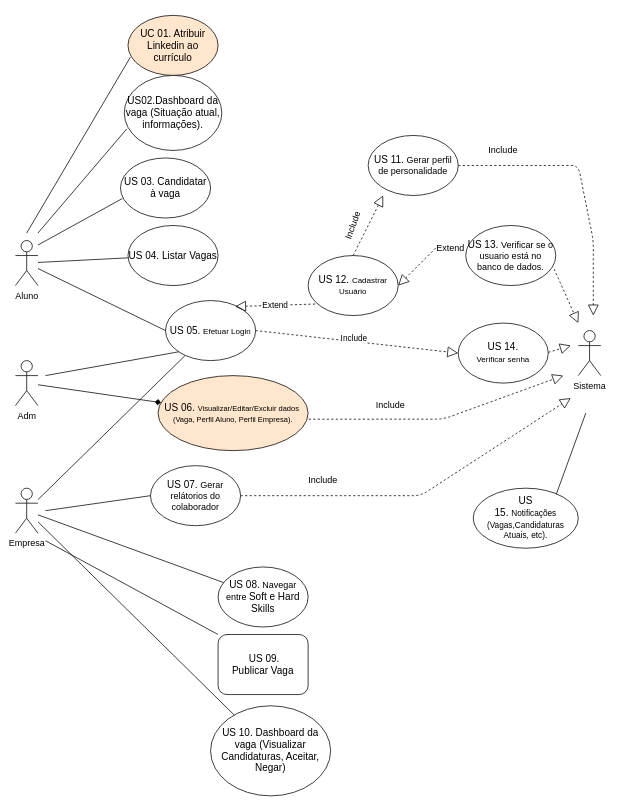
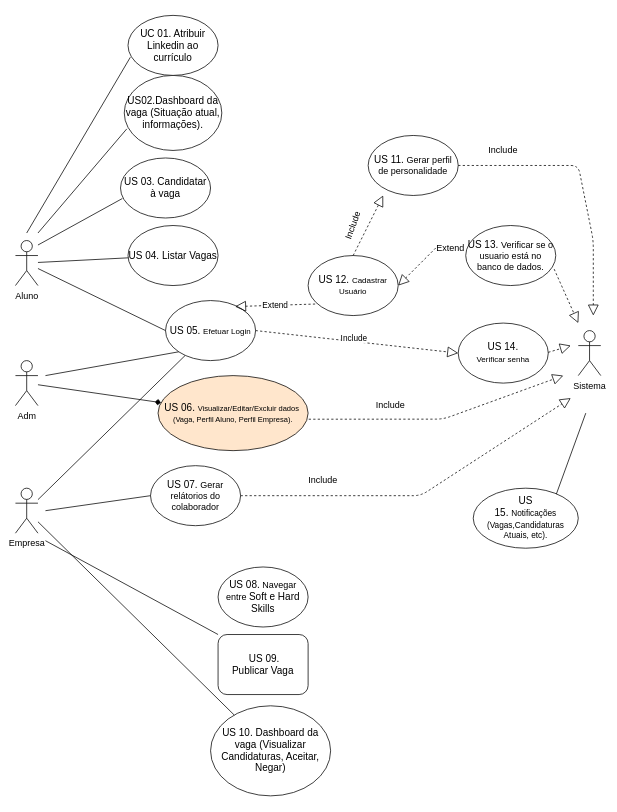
- <mxCell id="29" value="&lt;span lang=&quot;PT&quot; style=&quot;font-size: 10pt ; font-family: &amp;#34;verdana&amp;#34; , sans-serif&quot;&gt;UC 01. Atribuir Linkedin ao currículo&lt;/span&gt;" style="ellipse;whiteSpace=wrap;html=1;fillColor=#ffe6cc;" parent="1" vertex="1"><mxGeometry x="170" y="20" width="120" height="80" as="geometry" /></mxCell>
+ <mxCell id="29" value="&lt;span lang=&quot;PT&quot; style=&quot;font-size: 10pt ; font-family: &amp;#34;verdana&amp;#34; , sans-serif&quot;&gt;UC 01. Atribuir Linkedin ao currículo&lt;/span&gt;" style="ellipse;whiteSpace=wrap;html=1;" parent="1" vertex="1"><mxGeometry x="170" y="20" width="120" height="80" as="geometry" /></mxCell>
- <mxCell id="11" value="" style="endArrow=none;html=1;" parent="1" source="4" target="10" edge="1"><mxGeometry width="50" height="50" relative="1" as="geometry"><mxPoint x="120" y="710" as="sourcePoint" /><mxPoint x="170" y="660" as="targetPoint" /></mxGeometry></mxCell>
